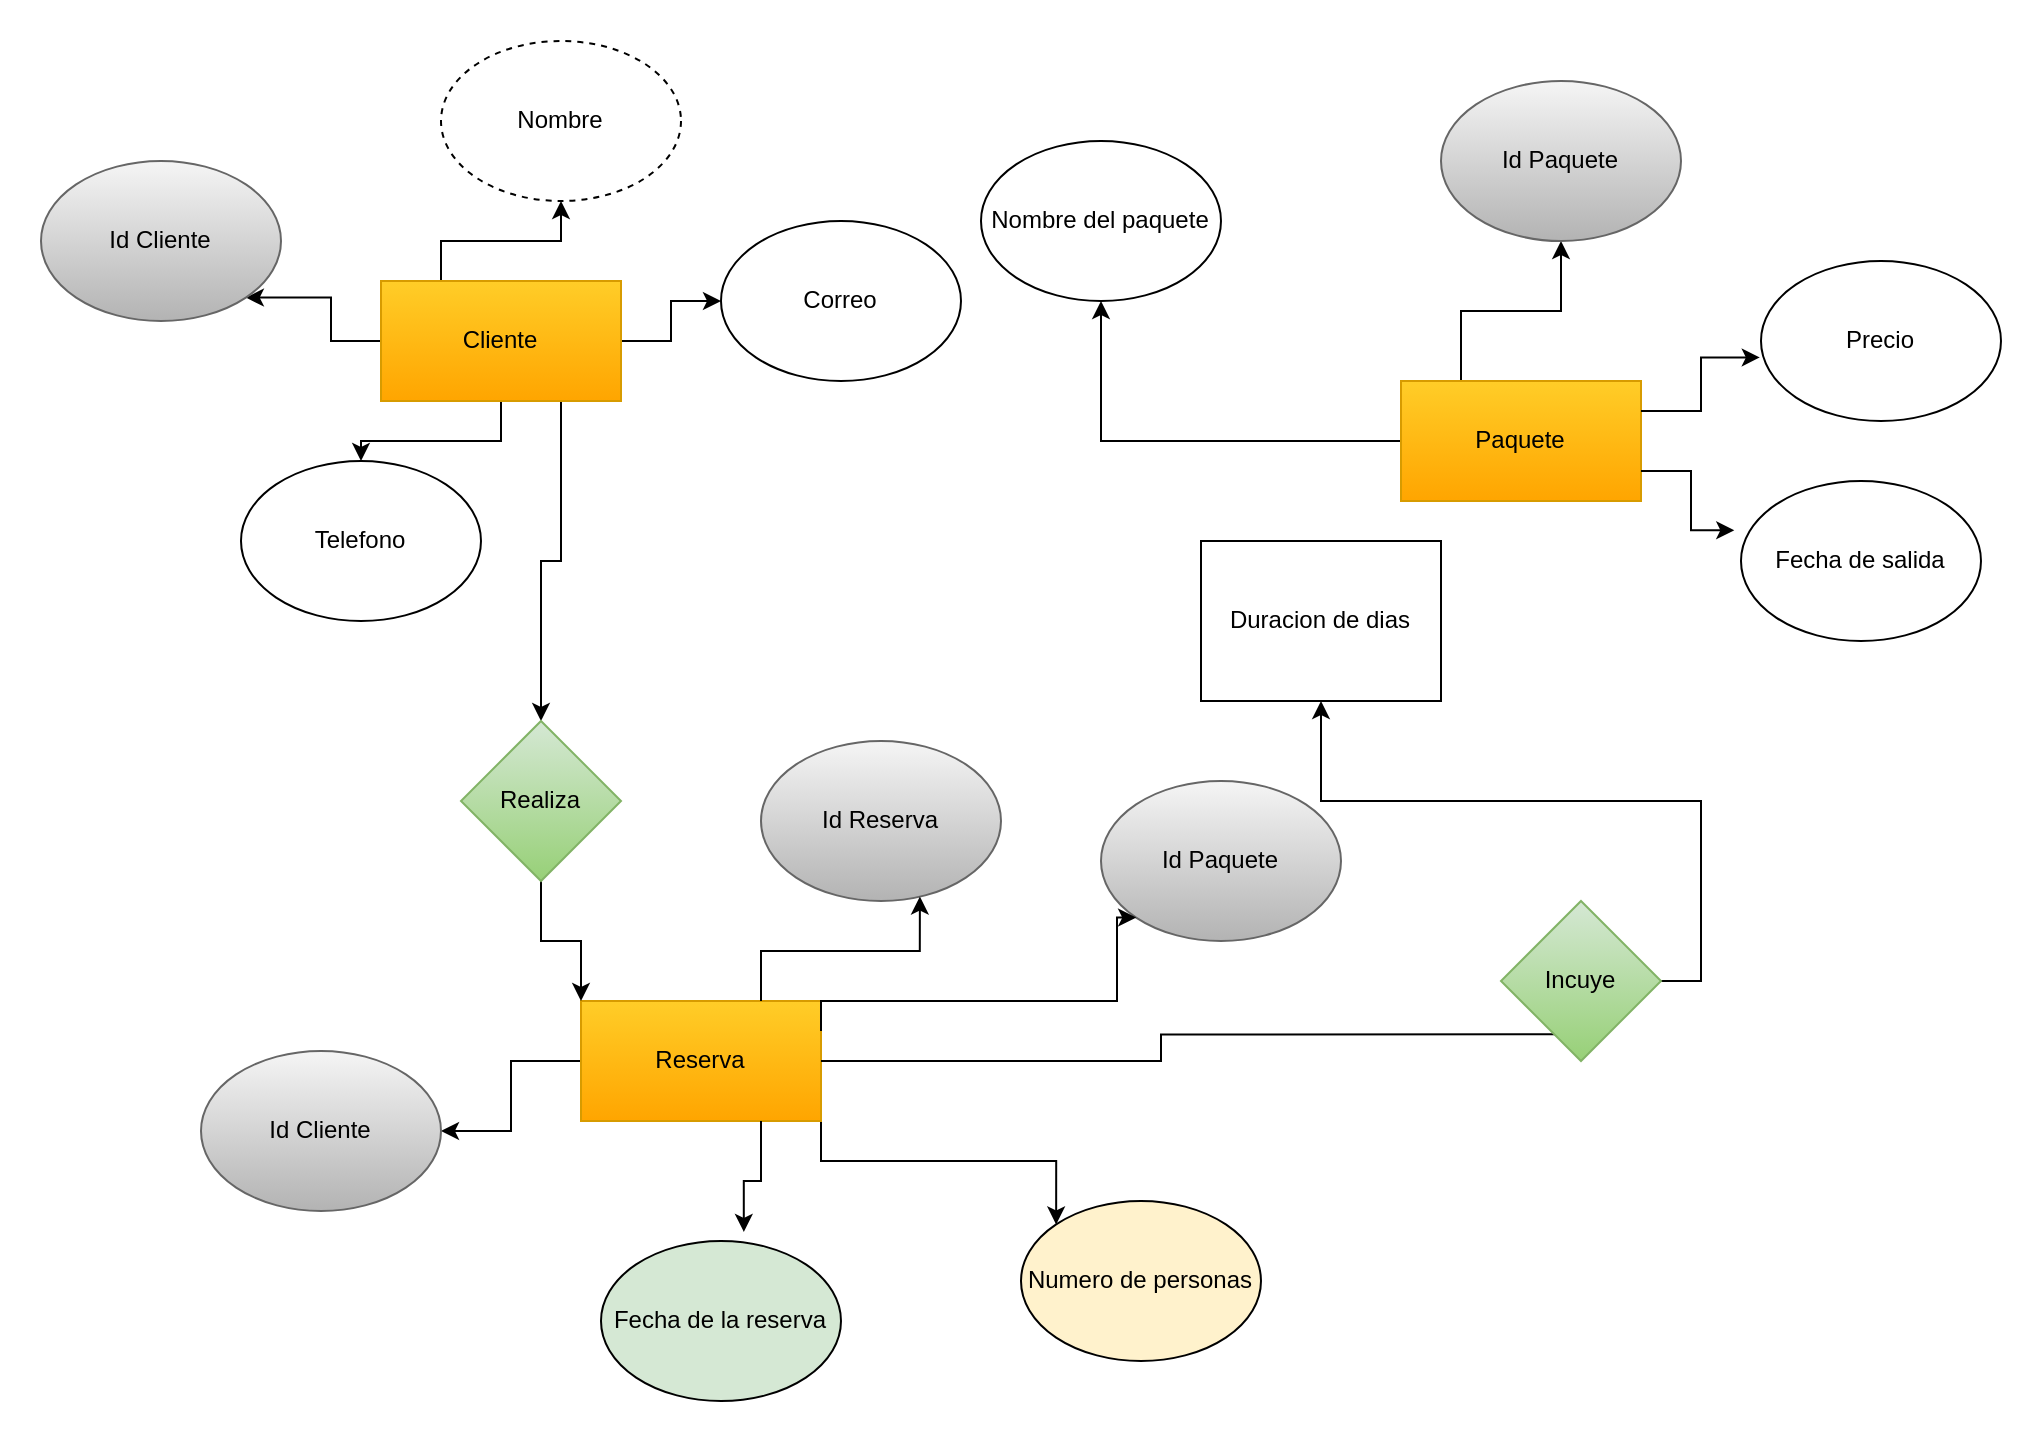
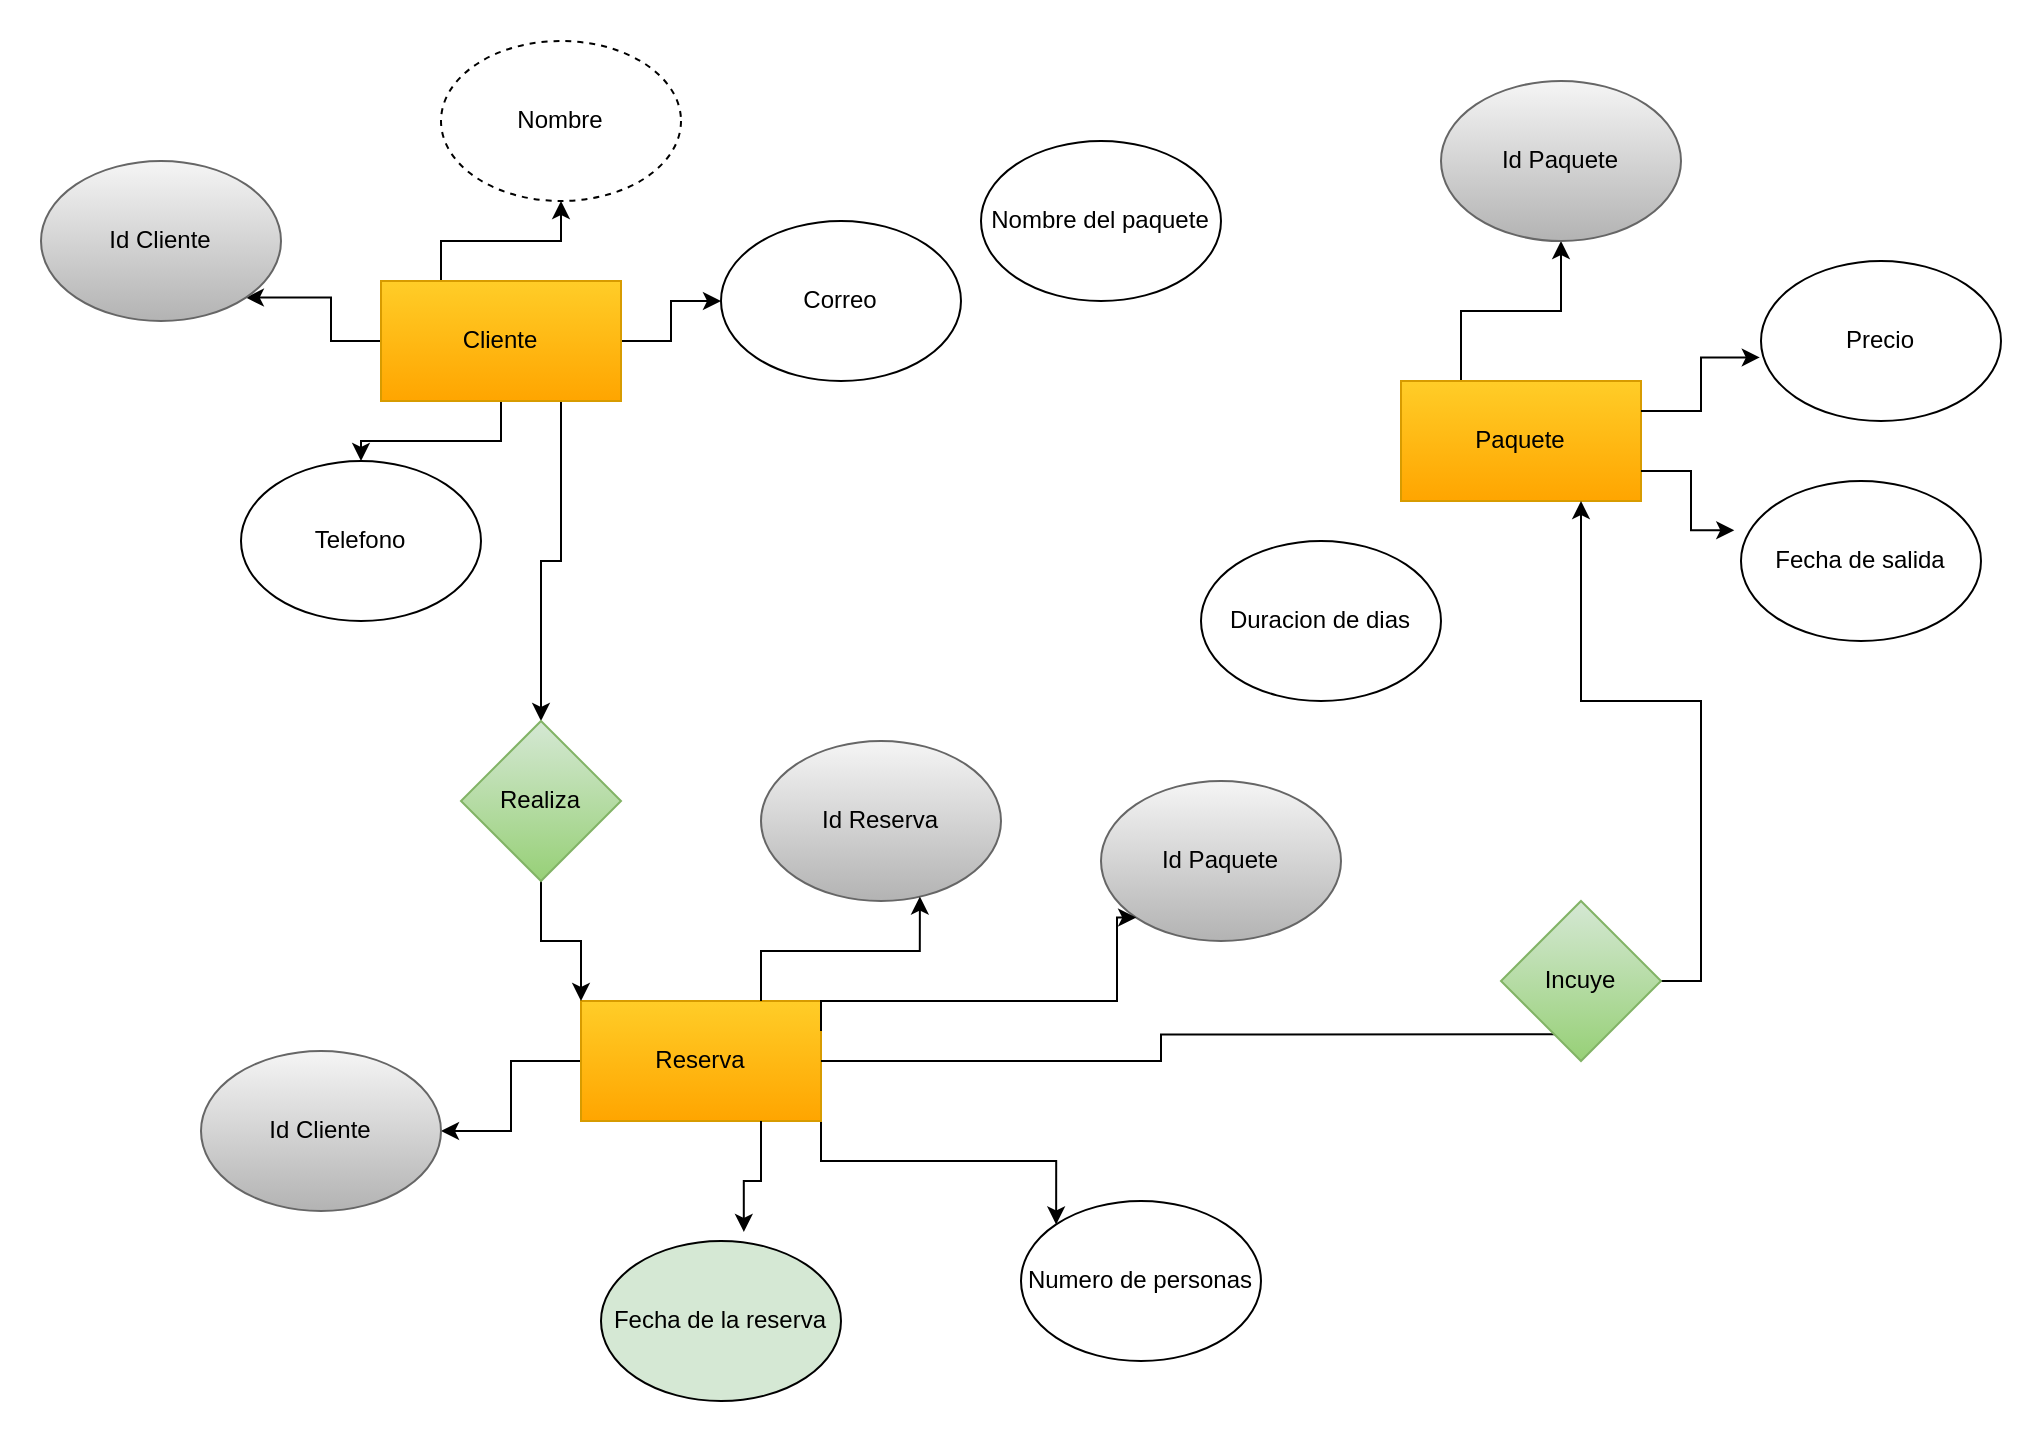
- <mxCell id="13" style="edgeStyle=orthogonalEdgeStyle;rounded=0;orthogonalLoop=1;jettySize=auto;html=1;exitX=0;exitY=0.5;exitDx=0;exitDy=0;" edge="1" parent="1" source="14" target="15"><mxGeometry relative="1" as="geometry" /></mxCell>
- <mxCell id="19" value="Duracion de dias" style="whiteSpace=wrap;html=1;rounded=0;" vertex="1" parent="1"><mxGeometry x="600" y="270" width="120" height="80" as="geometry" /></mxCell>
+ <mxCell id="19" value="Duracion de dias" style="ellipse;whiteSpace=wrap;html=1;" vertex="1" parent="1"><mxGeometry x="600" y="270" width="120" height="80" as="geometry" /></mxCell>
- <mxCell id="24" style="edgeStyle=orthogonalEdgeStyle;rounded=0;orthogonalLoop=1;jettySize=auto;html=1;exitX=1;exitY=0.5;exitDx=0;exitDy=0;" edge="1" parent="1" source="37" target="19"><mxGeometry relative="1" as="geometry"><mxPoint x="830" y="509.571" as="targetPoint" /></mxGeometry></mxCell>
+ <mxCell id="24" style="edgeStyle=orthogonalEdgeStyle;rounded=0;orthogonalLoop=1;jettySize=auto;html=1;exitX=1;exitY=0.5;exitDx=0;exitDy=0;entryX=0.75;entryY=1;entryDx=0;entryDy=0;" edge="1" parent="1" source="37" target="14"><mxGeometry relative="1" as="geometry"><mxPoint x="830" y="509.571" as="targetPoint" /></mxGeometry></mxCell>
- <mxCell id="28" value="Numero de personas" style="ellipse;whiteSpace=wrap;html=1;fillColor=#fff2cc;" vertex="1" parent="1"><mxGeometry x="510" y="600" width="120" height="80" as="geometry" /></mxCell>
+ <mxCell id="28" value="Numero de personas" style="ellipse;whiteSpace=wrap;html=1;" vertex="1" parent="1"><mxGeometry x="510" y="600" width="120" height="80" as="geometry" /></mxCell>
